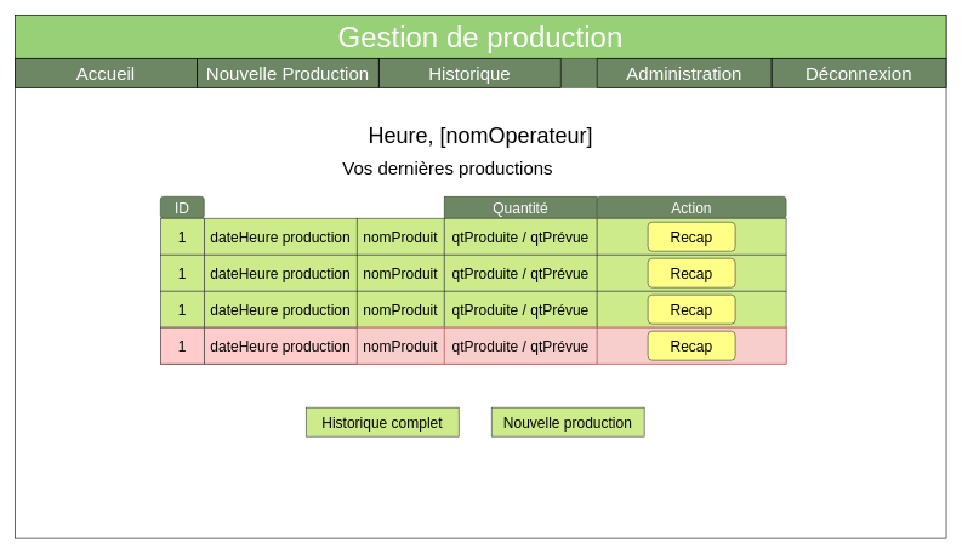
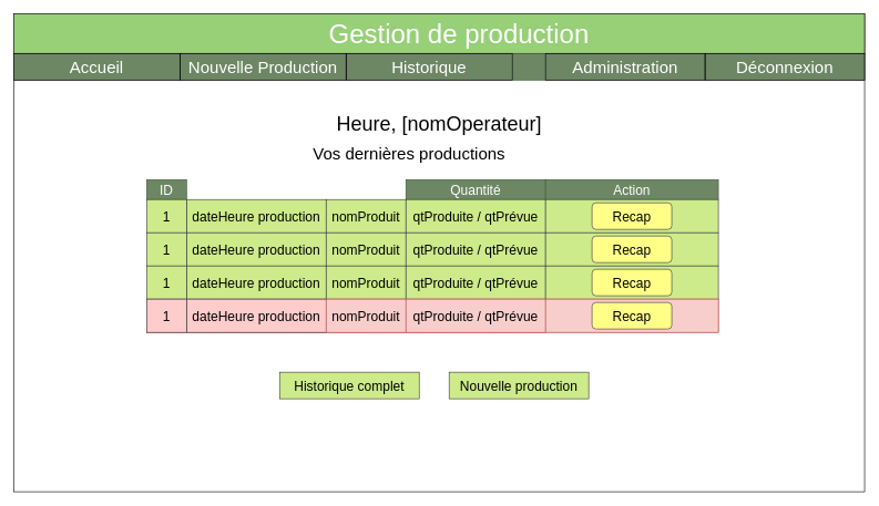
- <mxCell id="9" value="Gestion de production" style="text;html=1;align=center;verticalAlign=middle;whiteSpace=wrap;rounded=0;shadow=0;glass=0;comic=0;fontSize=40;labelBackgroundColor=none;labelBorderColor=none;fontStyle=0;fontColor=#FFFFFF;" parent="7" vertex="1"><mxGeometry x="400" y="10" width="480" height="40" as="geometry" /></mxCell>
+ <mxCell id="9" value="Gestion de production" style="text;html=1;align=center;verticalAlign=middle;whiteSpace=wrap;rounded=0;shadow=0;glass=0;comic=0;fontSize=40;labelBackgroundColor=none;labelBorderColor=none;fontStyle=0;fontColor=#FFFFFF;" parent="7" vertex="1"><mxGeometry x="430" y="10" width="480" height="40" as="geometry" /></mxCell>
- <mxCell id="18" value="ID" style="whiteSpace=wrap;html=1;strokeColor=#3A5431;fontSize=20;fillColor=#6d8764;fontColor=#ffffff;rounded=1;" vertex="1" parent="17"><mxGeometry width="60" height="30" as="geometry" /></mxCell>
+ <mxCell id="18" value="ID" style="rounded=0;whiteSpace=wrap;html=1;strokeColor=#3A5431;fontSize=20;fillColor=#6d8764;fontColor=#ffffff;" vertex="1" parent="17"><mxGeometry width="60" height="30" as="geometry" /></mxCell>
- <mxCell id="20" value="Action" style="whiteSpace=wrap;html=1;strokeColor=#3A5431;fontSize=20;fillColor=#6d8764;fontColor=#ffffff;rounded=1;" vertex="1" parent="16"><mxGeometry x="600" width="260" height="30" as="geometry" /></mxCell>
+ <mxCell id="20" value="Action" style="rounded=0;whiteSpace=wrap;html=1;strokeColor=#3A5431;fontSize=20;fillColor=#6d8764;fontColor=#ffffff;" vertex="1" parent="16"><mxGeometry x="600" width="260" height="30" as="geometry" /></mxCell>
